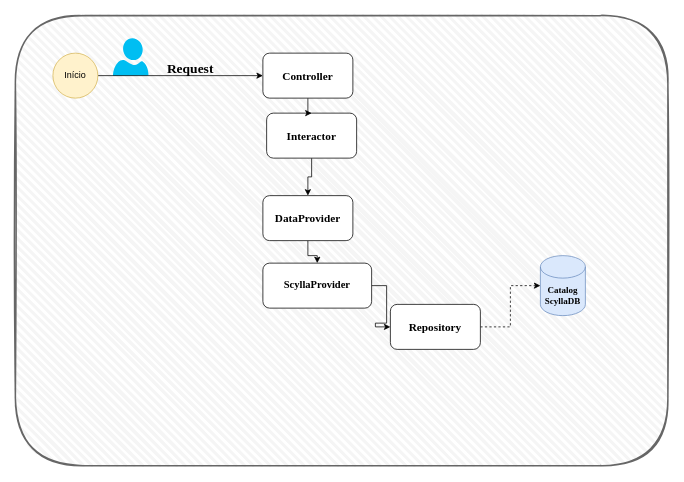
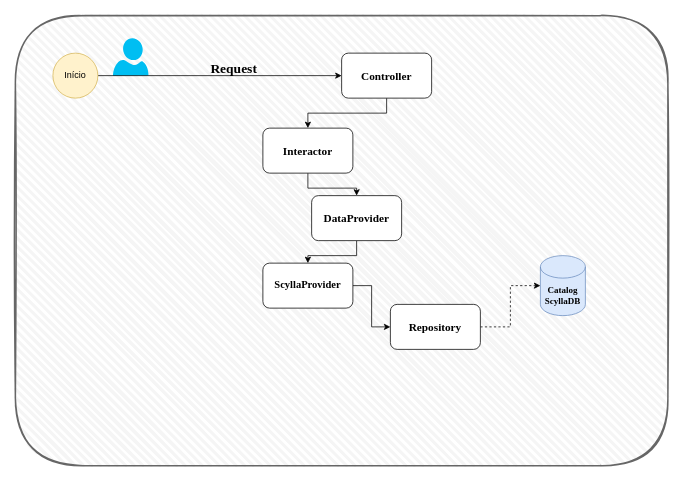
- <mxCell id="8" value="&lt;b&gt;&lt;font face=&quot;Comic Sans MS&quot; style=&quot;font-size: 15px&quot;&gt;Controller&lt;/font&gt;&lt;/b&gt;" style="rounded=1;whiteSpace=wrap;html=1;" vertex="1" parent="1"><mxGeometry x="350" y="70" width="120" height="60" as="geometry" /></mxCell>
+ <mxCell id="8" value="&lt;b&gt;&lt;font face=&quot;Comic Sans MS&quot; style=&quot;font-size: 15px&quot;&gt;Controller&lt;/font&gt;&lt;/b&gt;" style="rounded=1;whiteSpace=wrap;html=1;" vertex="1" parent="1"><mxGeometry x="455" y="70" width="120" height="60" as="geometry" /></mxCell>
- <mxCell id="6" value="&lt;font face=&quot;Comic Sans MS&quot; style=&quot;font-size: 15px&quot;&gt;&lt;b&gt;Interactor&lt;/b&gt;&lt;/font&gt;" style="rounded=1;whiteSpace=wrap;html=1;" vertex="1" parent="1"><mxGeometry x="355" y="150" width="120" height="60" as="geometry" /></mxCell>
+ <mxCell id="6" value="&lt;font face=&quot;Comic Sans MS&quot; style=&quot;font-size: 15px&quot;&gt;&lt;b&gt;Interactor&lt;/b&gt;&lt;/font&gt;" style="rounded=1;whiteSpace=wrap;html=1;" vertex="1" parent="1"><mxGeometry x="350" y="170" width="120" height="60" as="geometry" /></mxCell>
- <mxCell id="13" value="&lt;b&gt;&lt;font style=&quot;font-size: 15px&quot; face=&quot;Comic Sans MS&quot;&gt;DataProvider&lt;/font&gt;&lt;/b&gt;" style="rounded=1;whiteSpace=wrap;html=1;" vertex="1" parent="1"><mxGeometry x="350" y="260" width="120" height="60" as="geometry" /></mxCell>
+ <mxCell id="13" value="&lt;b&gt;&lt;font style=&quot;font-size: 15px&quot; face=&quot;Comic Sans MS&quot;&gt;DataProvider&lt;/font&gt;&lt;/b&gt;" style="rounded=1;whiteSpace=wrap;html=1;" vertex="1" parent="1"><mxGeometry x="415" y="260" width="120" height="60" as="geometry" /></mxCell>
- <mxCell id="15" value="&lt;font face=&quot;Comic Sans MS&quot; style=&quot;font-size: 14px&quot;&gt;&lt;b&gt;ScyllaProvider&lt;/b&gt;&lt;/font&gt;" style="rounded=1;whiteSpace=wrap;html=1;" vertex="1" parent="1"><mxGeometry x="350" y="350" width="145" height="60" as="geometry" /></mxCell>
+ <mxCell id="15" value="&lt;font face=&quot;Comic Sans MS&quot; style=&quot;font-size: 14px&quot;&gt;&lt;b&gt;ScyllaProvider&lt;/b&gt;&lt;/font&gt;" style="rounded=1;whiteSpace=wrap;html=1;" vertex="1" parent="1"><mxGeometry x="350" y="350" width="120" height="60" as="geometry" /></mxCell>
